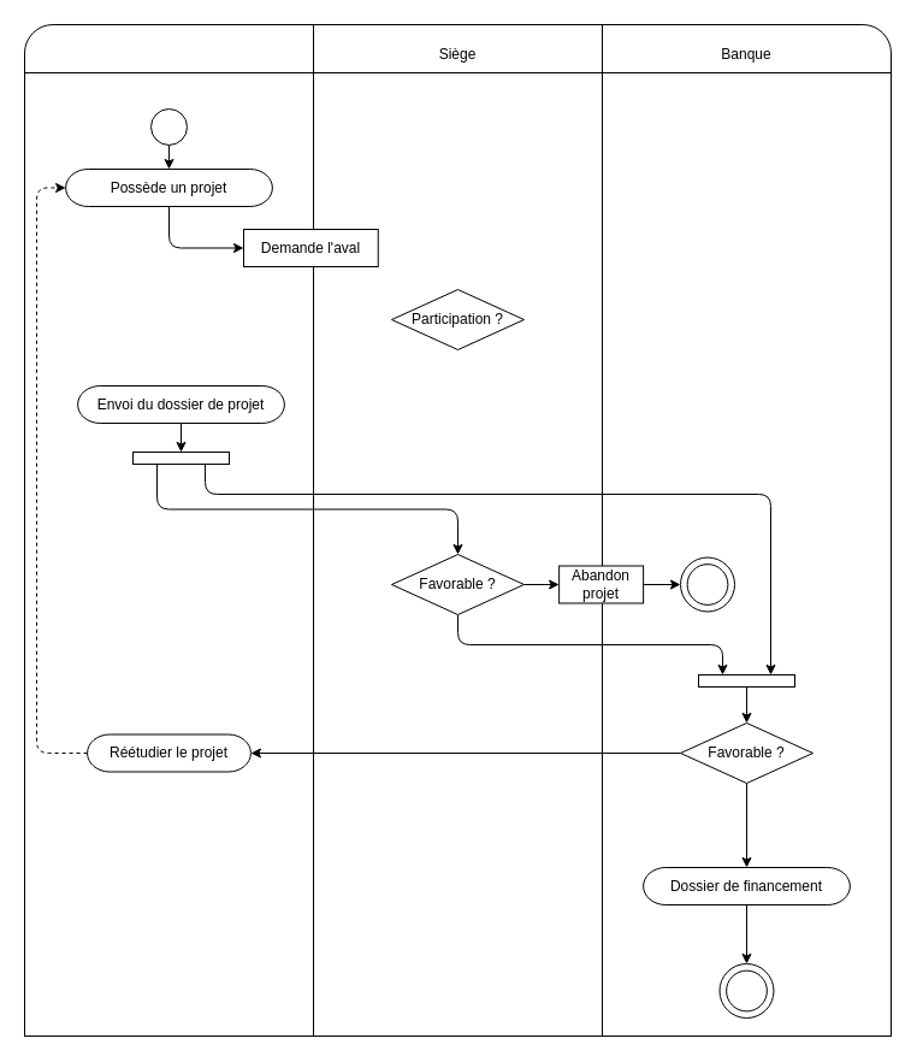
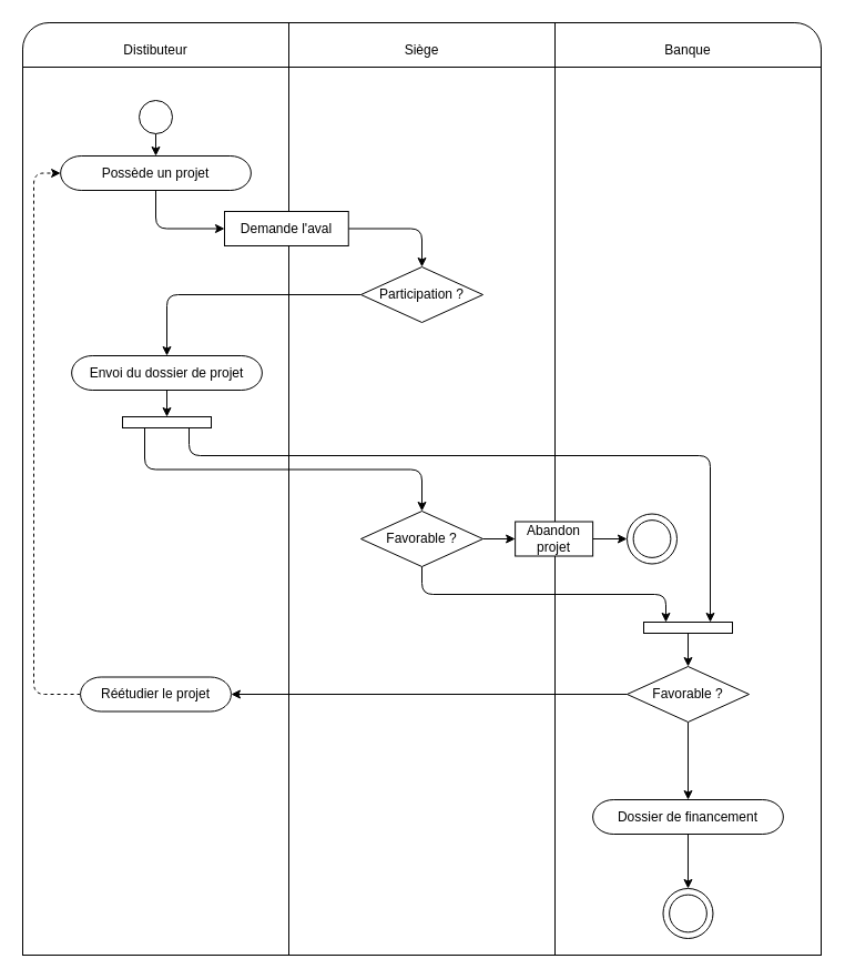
+ <mxCell id="6" value="Distibuteur" style="text;html=1;strokeColor=none;fillColor=none;align=center;verticalAlign=middle;whiteSpace=wrap;rounded=0;glass=0;" vertex="1" parent="1"><mxGeometry x="110" y="30" width="60" height="30" as="geometry" /></mxCell>
+ <mxCell id="13" style="edgeStyle=orthogonalEdgeStyle;html=1;exitX=1;exitY=0.5;exitDx=0;exitDy=0;entryX=0.5;entryY=0;entryDx=0;entryDy=0;" edge="1" parent="1" source="14" target="16"><mxGeometry relative="1" as="geometry"><mxPoint x="380" y="250" as="targetPoint" /></mxGeometry></mxCell>
+ <mxCell id="15" style="edgeStyle=orthogonalEdgeStyle;html=1;entryX=0.5;entryY=0;entryDx=0;entryDy=0;" edge="1" parent="1" source="16" target="18"><mxGeometry relative="1" as="geometry" /></mxCell>
